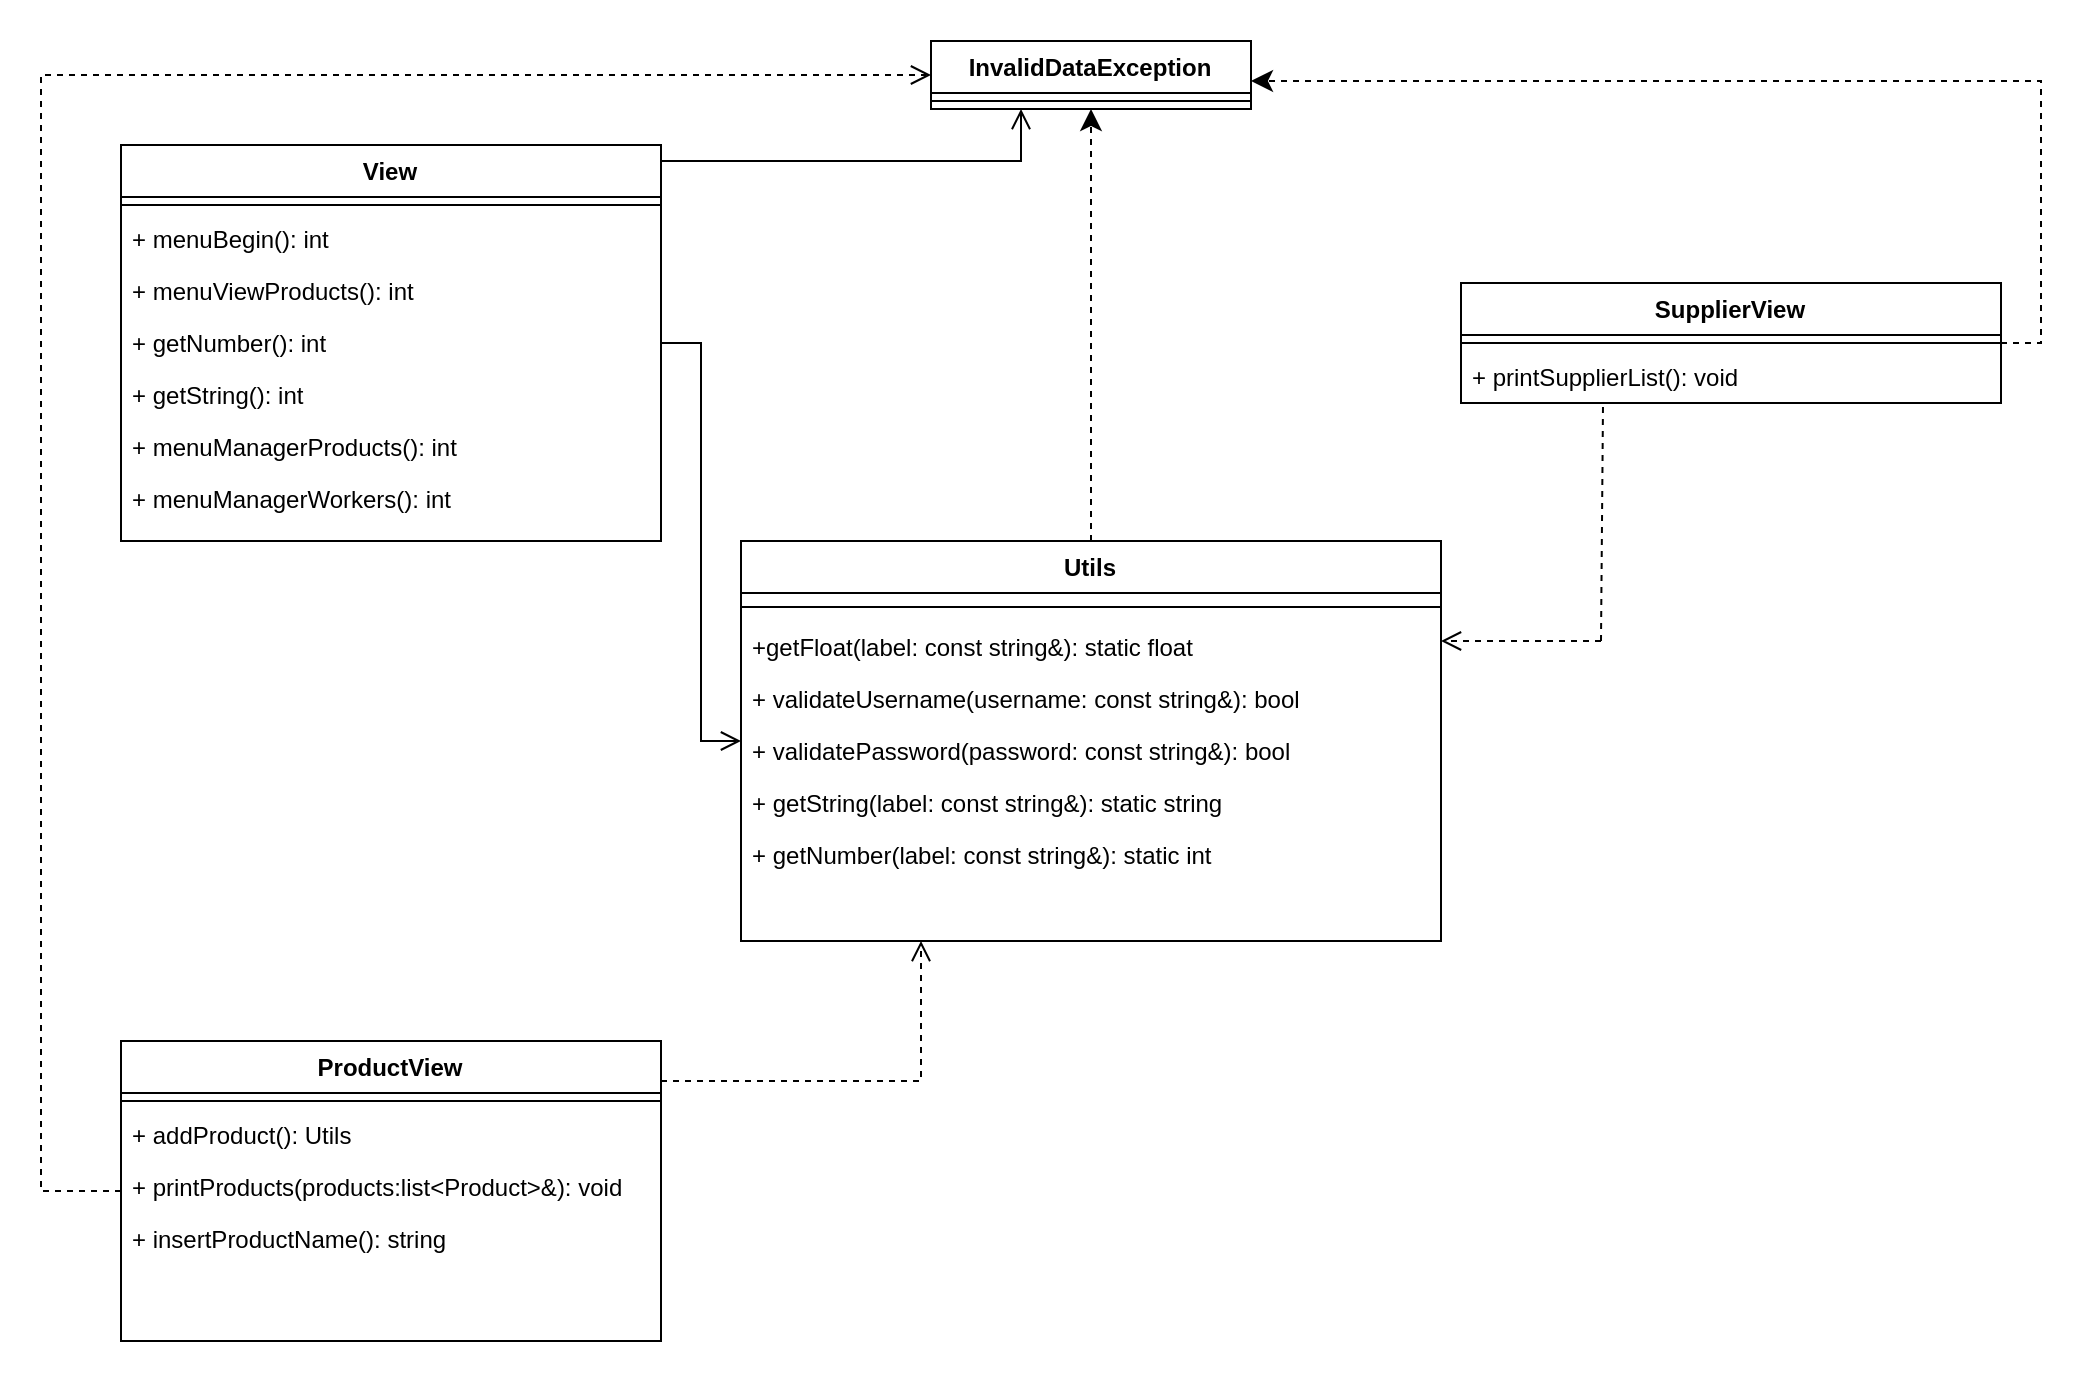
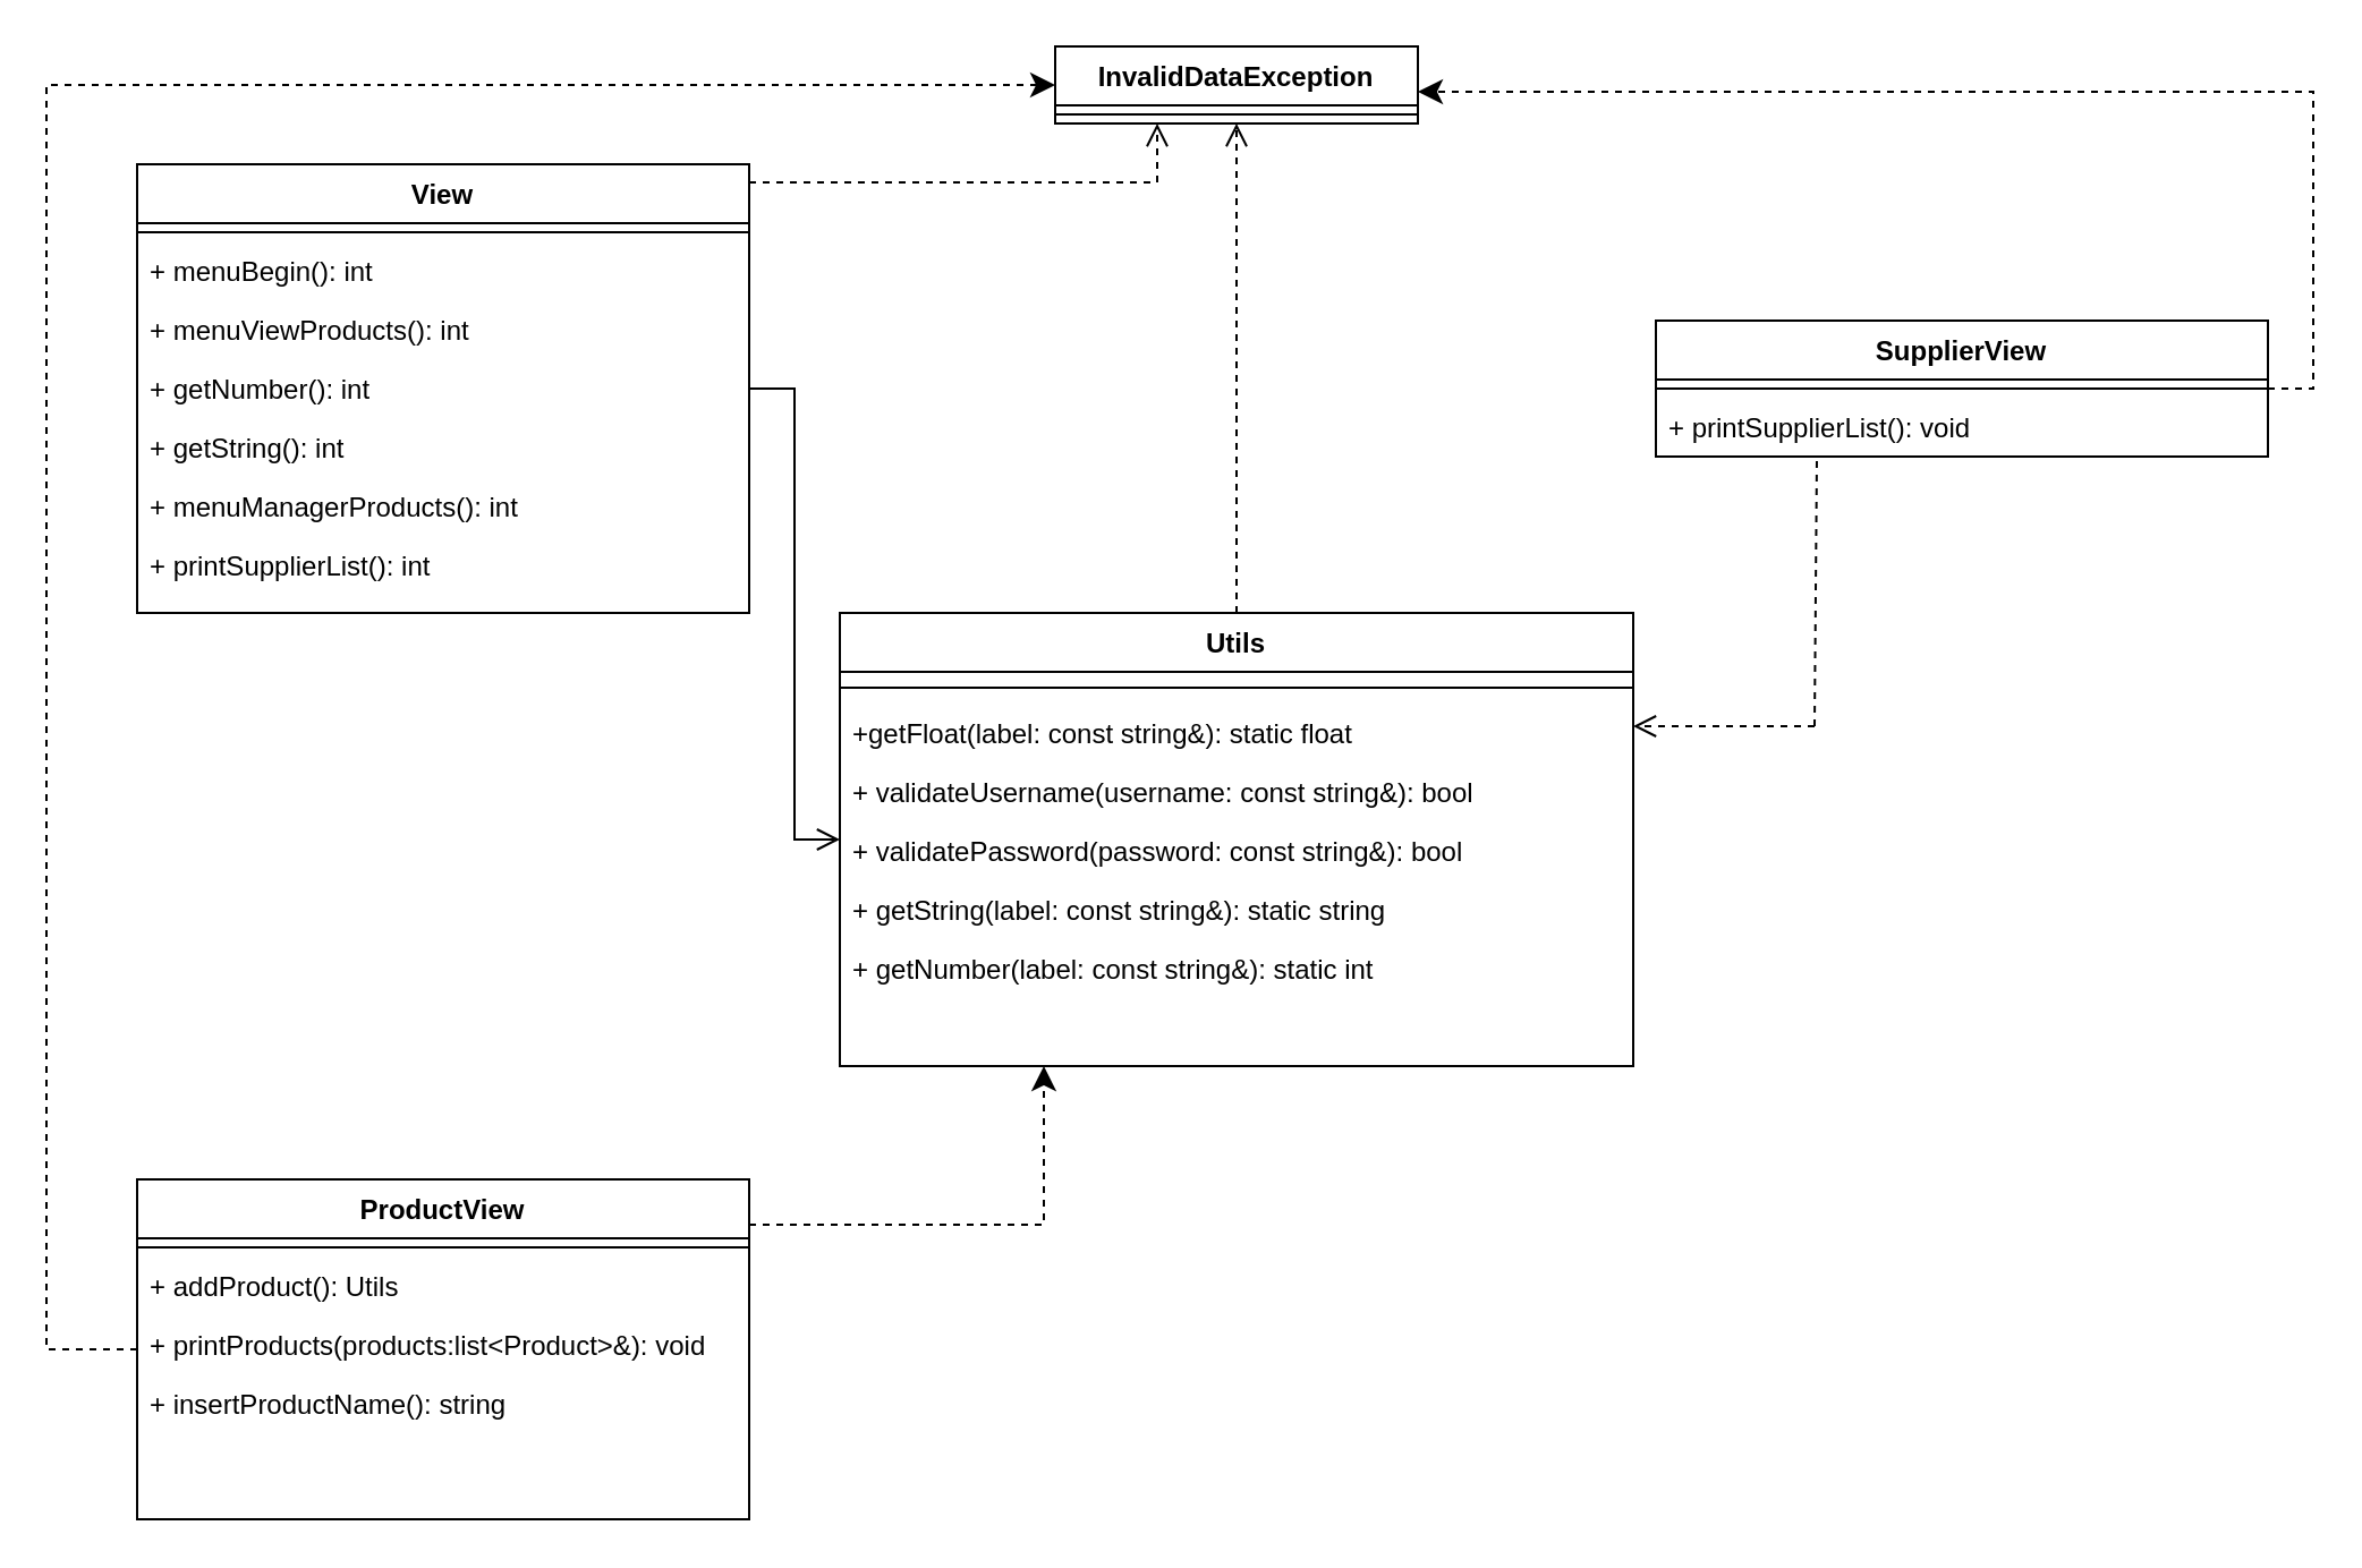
- <mxCell id="32" value="" style="html=1;verticalAlign=bottom;endArrow=open;dashed=1;endSize=8;edgeStyle=elbowEdgeStyle;elbow=vertical;curved=0;rounded=0;entryX=0;entryY=0.5;entryDx=0;entryDy=0;" parent="1" source="17" target="28" edge="1"><mxGeometry relative="1" as="geometry"><mxPoint x="90" y="660" as="sourcePoint" /><mxPoint x="10" y="660" as="targetPoint" /><Array as="points"><mxPoint x="20" y="300" /></Array></mxGeometry></mxCell>
+ <mxCell id="32" value="" style="html=1;verticalAlign=bottom;endArrow=classic;dashed=1;endSize=8;edgeStyle=elbowEdgeStyle;elbow=vertical;curved=0;rounded=0;entryX=0;entryY=0.5;entryDx=0;entryDy=0;" parent="1" source="17" target="28" edge="1"><mxGeometry relative="1" as="geometry"><mxPoint x="90" y="660" as="sourcePoint" /><mxPoint x="10" y="660" as="targetPoint" /><Array as="points"><mxPoint x="20" y="300" /></Array></mxGeometry></mxCell>
- <mxCell id="30" value="" style="html=1;verticalAlign=bottom;endArrow=classic;dashed=1;endSize=8;edgeStyle=elbowEdgeStyle;elbow=vertical;curved=0;rounded=0;exitX=0.5;exitY=0;exitDx=0;exitDy=0;entryX=0.5;entryY=1;entryDx=0;entryDy=0;" parent="1" source="2" target="28" edge="1"><mxGeometry relative="1" as="geometry"><mxPoint x="570" y="180" as="sourcePoint" /><mxPoint x="540" y="-90" as="targetPoint" /></mxGeometry></mxCell>
+ <mxCell id="30" value="" style="html=1;verticalAlign=bottom;endArrow=open;dashed=1;endSize=8;edgeStyle=elbowEdgeStyle;elbow=vertical;curved=0;rounded=0;exitX=0.5;exitY=0;exitDx=0;exitDy=0;entryX=0.5;entryY=1;entryDx=0;entryDy=0;" parent="1" source="2" target="28" edge="1"><mxGeometry relative="1" as="geometry"><mxPoint x="570" y="180" as="sourcePoint" /><mxPoint x="540" y="-90" as="targetPoint" /></mxGeometry></mxCell>
- <mxCell id="33" value="" style="html=1;verticalAlign=bottom;endArrow=open;dashed=0;endSize=8;edgeStyle=elbowEdgeStyle;elbow=vertical;curved=0;rounded=0;" parent="1" source="9" target="28" edge="1"><mxGeometry relative="1" as="geometry"><mxPoint x="240" y="40" as="sourcePoint" /><mxPoint x="160" y="40" as="targetPoint" /><Array as="points"><mxPoint x="510" y="80" /><mxPoint x="380" y="120" /></Array></mxGeometry></mxCell>
+ <mxCell id="33" value="" style="html=1;verticalAlign=bottom;endArrow=open;dashed=1;endSize=8;edgeStyle=elbowEdgeStyle;elbow=vertical;curved=0;rounded=0;" parent="1" source="9" target="28" edge="1"><mxGeometry relative="1" as="geometry"><mxPoint x="240" y="40" as="sourcePoint" /><mxPoint x="160" y="40" as="targetPoint" /><Array as="points"><mxPoint x="510" y="80" /><mxPoint x="380" y="120" /></Array></mxGeometry></mxCell>
- <mxCell id="16" value="+ menuManagerWorkers(): int" style="text;align=left;verticalAlign=top;spacingLeft=4;spacingRight=4;overflow=hidden;rotatable=0;points=[[0,0.5],[1,0.5]];portConstraint=eastwest;" parent="9" vertex="1"><mxGeometry y="164" width="270" height="26" as="geometry" /></mxCell>
+ <mxCell id="16" value="+ printSupplierList(): int" style="text;align=left;verticalAlign=top;spacingLeft=4;spacingRight=4;overflow=hidden;rotatable=0;points=[[0,0.5],[1,0.5]];portConstraint=eastwest;" parent="9" vertex="1"><mxGeometry y="164" width="270" height="26" as="geometry" /></mxCell>
- <mxCell id="27" value="" style="html=1;verticalAlign=bottom;endArrow=open;dashed=1;endSize=8;edgeStyle=elbowEdgeStyle;elbow=vertical;curved=0;rounded=0;" parent="1" source="17" target="2" edge="1"><mxGeometry relative="1" as="geometry"><mxPoint x="260" y="400" as="sourcePoint" /><mxPoint x="480" y="530" as="targetPoint" /><Array as="points"><mxPoint x="460" y="540" /><mxPoint x="490" y="540" /><mxPoint x="370" y="540" /></Array></mxGeometry></mxCell>
+ <mxCell id="27" value="" style="html=1;verticalAlign=bottom;endArrow=classic;dashed=1;endSize=8;edgeStyle=elbowEdgeStyle;elbow=vertical;curved=0;rounded=0;" parent="1" source="17" target="2" edge="1"><mxGeometry relative="1" as="geometry"><mxPoint x="260" y="400" as="sourcePoint" /><mxPoint x="480" y="530" as="targetPoint" /><Array as="points"><mxPoint x="460" y="540" /><mxPoint x="490" y="540" /><mxPoint x="370" y="540" /></Array></mxGeometry></mxCell>
